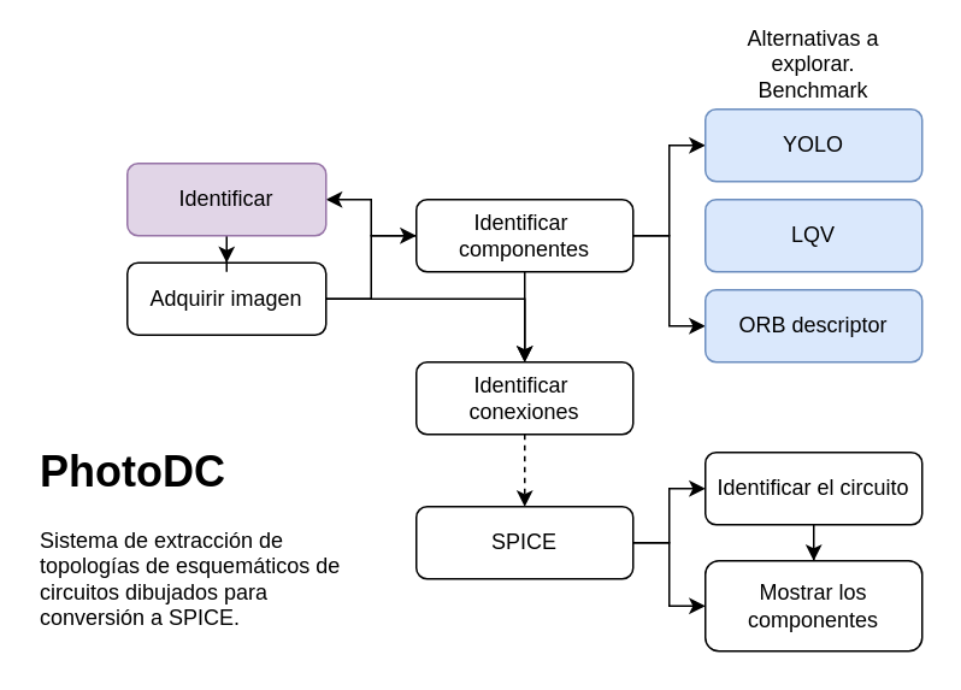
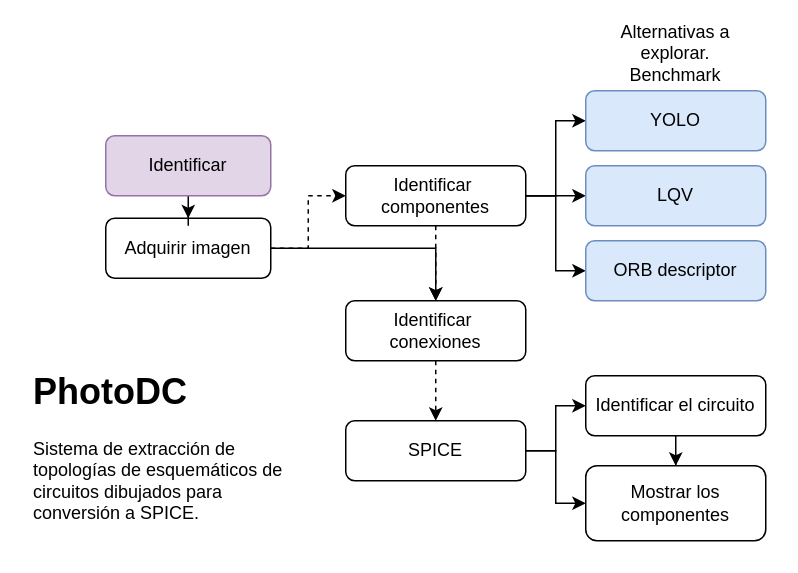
- <mxCell id="6" style="edgeStyle=orthogonalEdgeStyle;rounded=0;orthogonalLoop=1;jettySize=auto;html=1;" edge="1" parent="1" source="9" target="22"><mxGeometry relative="1" as="geometry" /></mxCell>
+ <mxCell id="6" style="edgeStyle=orthogonalEdgeStyle;rounded=0;orthogonalLoop=1;jettySize=auto;html=1;" edge="1" parent="1" source="9" target="13"><mxGeometry relative="1" as="geometry" /></mxCell>
- <mxCell id="2" style="edgeStyle=orthogonalEdgeStyle;rounded=0;orthogonalLoop=1;jettySize=auto;html=1;exitX=1;exitY=0.5;exitDx=0;exitDy=0;entryX=0;entryY=0.5;entryDx=0;entryDy=0;" edge="1" parent="1" source="4" target="9"><mxGeometry relative="1" as="geometry" /></mxCell>
+ <mxCell id="2" style="edgeStyle=orthogonalEdgeStyle;rounded=0;orthogonalLoop=1;jettySize=auto;html=1;exitX=1;exitY=0.5;exitDx=0;exitDy=0;entryX=0;entryY=0.5;entryDx=0;entryDy=0;dashed=1;" edge="1" parent="1" source="4" target="9"><mxGeometry relative="1" as="geometry" /></mxCell>
- <mxCell id="8" style="edgeStyle=orthogonalEdgeStyle;rounded=0;orthogonalLoop=1;jettySize=auto;html=1;entryX=0.5;entryY=0;entryDx=0;entryDy=0;dashed=0;" edge="1" parent="1" source="9" target="11"><mxGeometry relative="1" as="geometry" /></mxCell>
+ <mxCell id="8" style="edgeStyle=orthogonalEdgeStyle;rounded=0;orthogonalLoop=1;jettySize=auto;html=1;entryX=0.5;entryY=0;entryDx=0;entryDy=0;dashed=1;" edge="1" parent="1" source="9" target="11"><mxGeometry relative="1" as="geometry" /></mxCell>
